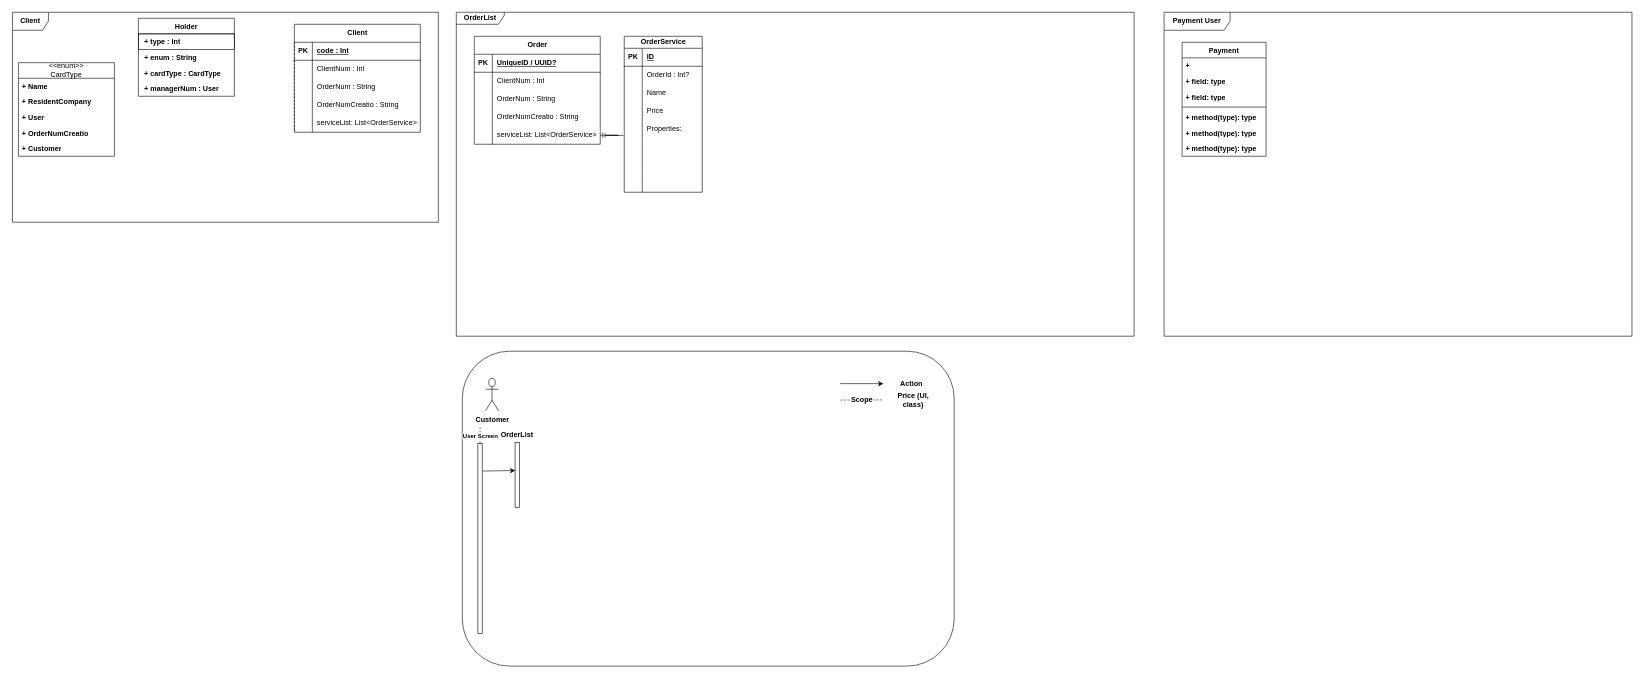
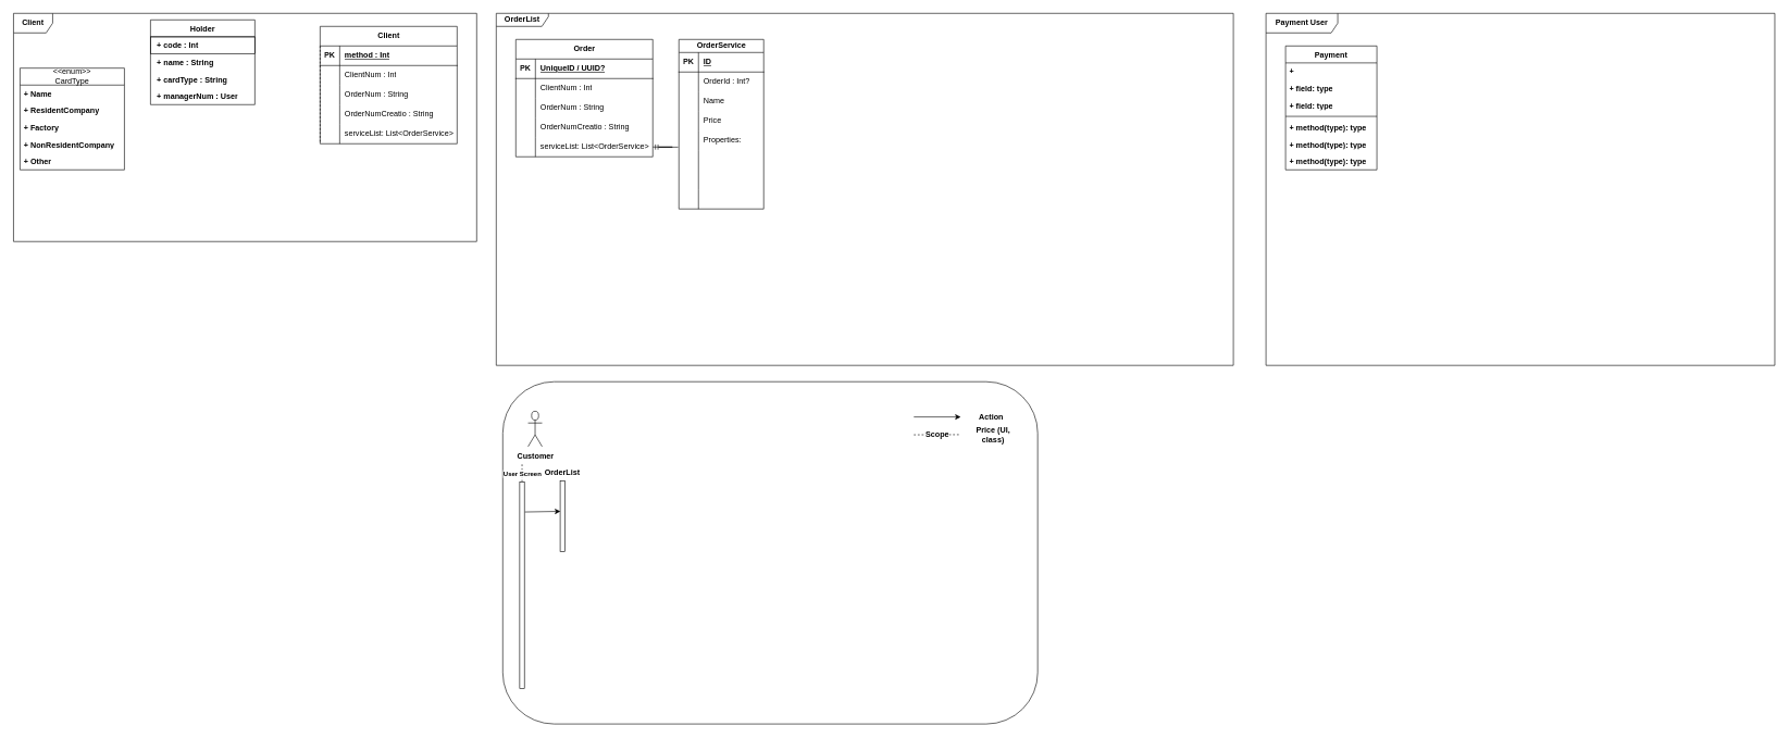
- <mxCell id="74" value="&lt;p style=&quot;margin: 0px 0px 0px 4px;&quot;&gt;+ type : Int&lt;/p&gt;&lt;div&gt;&lt;br&gt;&lt;/div&gt;" style="text;strokeColor=default;fillColor=none;align=left;verticalAlign=top;spacingLeft=4;spacingRight=4;overflow=hidden;rotatable=0;points=[[0,0.5],[1,0.5]];portConstraint=eastwest;whiteSpace=wrap;html=1;fontFamily=Helvetica;fontSize=12;fontColor=default;fontStyle=1;" vertex="1" parent="73"><mxGeometry y="26" width="160" height="26" as="geometry" /></mxCell>
+ <mxCell id="74" value="&lt;p style=&quot;margin: 0px 0px 0px 4px;&quot;&gt;+ code : Int&lt;/p&gt;&lt;div&gt;&lt;br&gt;&lt;/div&gt;" style="text;strokeColor=default;fillColor=none;align=left;verticalAlign=top;spacingLeft=4;spacingRight=4;overflow=hidden;rotatable=0;points=[[0,0.5],[1,0.5]];portConstraint=eastwest;whiteSpace=wrap;html=1;fontFamily=Helvetica;fontSize=12;fontColor=default;fontStyle=1;" vertex="1" parent="73"><mxGeometry y="26" width="160" height="26" as="geometry" /></mxCell>
- <mxCell id="81" value="code : Int" style="shape=partialRectangle;connectable=0;fillColor=none;top=0;left=0;bottom=0;right=0;align=left;spacingLeft=6;fontStyle=5;overflow=hidden;whiteSpace=wrap;html=1;" vertex="1" parent="79"><mxGeometry x="30" width="180" height="30" as="geometry"><mxRectangle width="180" height="30" as="alternateBounds" /></mxGeometry></mxCell>
+ <mxCell id="81" value="method : Int" style="shape=partialRectangle;connectable=0;fillColor=none;top=0;left=0;bottom=0;right=0;align=left;spacingLeft=6;fontStyle=5;overflow=hidden;whiteSpace=wrap;html=1;" vertex="1" parent="79"><mxGeometry x="30" width="180" height="30" as="geometry"><mxRectangle width="180" height="30" as="alternateBounds" /></mxGeometry></mxCell>
- <mxCell id="75" value="&lt;p style=&quot;margin: 0px 0px 0px 4px;&quot;&gt;&lt;span style=&quot;background-color: transparent; color: light-dark(rgb(0, 0, 0), rgb(255, 255, 255));&quot;&gt;+ enum : String&lt;/span&gt;&lt;/p&gt;&lt;div&gt;&lt;span style=&quot;background-color: transparent; color: light-dark(rgb(0, 0, 0), rgb(255, 255, 255));&quot;&gt;&lt;br&gt;&lt;/span&gt;&lt;/div&gt;" style="text;strokeColor=none;fillColor=none;align=left;verticalAlign=top;spacingLeft=4;spacingRight=4;overflow=hidden;rotatable=0;points=[[0,0.5],[1,0.5]];portConstraint=eastwest;whiteSpace=wrap;html=1;fontFamily=Helvetica;fontSize=12;fontColor=default;fontStyle=1;" vertex="1" parent="73"><mxGeometry y="52" width="160" height="26" as="geometry" /></mxCell>
+ <mxCell id="75" value="&lt;p style=&quot;margin: 0px 0px 0px 4px;&quot;&gt;&lt;span style=&quot;background-color: transparent; color: light-dark(rgb(0, 0, 0), rgb(255, 255, 255));&quot;&gt;+ name : String&lt;/span&gt;&lt;/p&gt;&lt;div&gt;&lt;span style=&quot;background-color: transparent; color: light-dark(rgb(0, 0, 0), rgb(255, 255, 255));&quot;&gt;&lt;br&gt;&lt;/span&gt;&lt;/div&gt;" style="text;strokeColor=none;fillColor=none;align=left;verticalAlign=top;spacingLeft=4;spacingRight=4;overflow=hidden;rotatable=0;points=[[0,0.5],[1,0.5]];portConstraint=eastwest;whiteSpace=wrap;html=1;fontFamily=Helvetica;fontSize=12;fontColor=default;fontStyle=1;" vertex="1" parent="73"><mxGeometry y="52" width="160" height="26" as="geometry" /></mxCell>
- <mxCell id="76" value="&lt;p style=&quot;margin: 0px 0px 0px 4px;&quot;&gt;+ cardType : CardType&lt;/p&gt;&lt;div&gt;&lt;br&gt;&lt;/div&gt;" style="text;strokeColor=none;fillColor=none;align=left;verticalAlign=top;spacingLeft=4;spacingRight=4;overflow=hidden;rotatable=0;points=[[0,0.5],[1,0.5]];portConstraint=eastwest;whiteSpace=wrap;html=1;fontFamily=Helvetica;fontSize=12;fontColor=default;fontStyle=1;" vertex="1" parent="73"><mxGeometry y="78" width="160" height="26" as="geometry" /></mxCell>
+ <mxCell id="76" value="&lt;p style=&quot;margin: 0px 0px 0px 4px;&quot;&gt;+ cardType : String&lt;/p&gt;&lt;div&gt;&lt;br&gt;&lt;/div&gt;" style="text;strokeColor=none;fillColor=none;align=left;verticalAlign=top;spacingLeft=4;spacingRight=4;overflow=hidden;rotatable=0;points=[[0,0.5],[1,0.5]];portConstraint=eastwest;whiteSpace=wrap;html=1;fontFamily=Helvetica;fontSize=12;fontColor=default;fontStyle=1;" vertex="1" parent="73"><mxGeometry y="78" width="160" height="26" as="geometry" /></mxCell>
- <mxCell id="70" value="+ User" style="text;strokeColor=none;fillColor=none;align=left;verticalAlign=top;spacingLeft=4;spacingRight=4;overflow=hidden;rotatable=0;points=[[0,0.5],[1,0.5]];portConstraint=eastwest;whiteSpace=wrap;html=1;fontFamily=Helvetica;fontSize=12;fontColor=default;fontStyle=1;" vertex="1" parent="67"><mxGeometry y="78" width="160" height="26" as="geometry" /></mxCell>
+ <mxCell id="70" value="+ Factory" style="text;strokeColor=none;fillColor=none;align=left;verticalAlign=top;spacingLeft=4;spacingRight=4;overflow=hidden;rotatable=0;points=[[0,0.5],[1,0.5]];portConstraint=eastwest;whiteSpace=wrap;html=1;fontFamily=Helvetica;fontSize=12;fontColor=default;fontStyle=1;" vertex="1" parent="67"><mxGeometry y="78" width="160" height="26" as="geometry" /></mxCell>
- <mxCell id="71" value="+ OrderNumCreatio" style="text;strokeColor=none;fillColor=none;align=left;verticalAlign=top;spacingLeft=4;spacingRight=4;overflow=hidden;rotatable=0;points=[[0,0.5],[1,0.5]];portConstraint=eastwest;whiteSpace=wrap;html=1;fontFamily=Helvetica;fontSize=12;fontColor=default;fontStyle=1;" vertex="1" parent="67"><mxGeometry y="104" width="160" height="26" as="geometry" /></mxCell>
+ <mxCell id="71" value="+ NonResidentCompany" style="text;strokeColor=none;fillColor=none;align=left;verticalAlign=top;spacingLeft=4;spacingRight=4;overflow=hidden;rotatable=0;points=[[0,0.5],[1,0.5]];portConstraint=eastwest;whiteSpace=wrap;html=1;fontFamily=Helvetica;fontSize=12;fontColor=default;fontStyle=1;" vertex="1" parent="67"><mxGeometry y="104" width="160" height="26" as="geometry" /></mxCell>
- <mxCell id="72" value="+ Customer" style="text;strokeColor=none;fillColor=none;align=left;verticalAlign=top;spacingLeft=4;spacingRight=4;overflow=hidden;rotatable=0;points=[[0,0.5],[1,0.5]];portConstraint=eastwest;whiteSpace=wrap;html=1;fontFamily=Helvetica;fontSize=12;fontColor=default;fontStyle=1;" vertex="1" parent="67"><mxGeometry y="130" width="160" height="26" as="geometry" /></mxCell>
+ <mxCell id="72" value="+ Other" style="text;strokeColor=none;fillColor=none;align=left;verticalAlign=top;spacingLeft=4;spacingRight=4;overflow=hidden;rotatable=0;points=[[0,0.5],[1,0.5]];portConstraint=eastwest;whiteSpace=wrap;html=1;fontFamily=Helvetica;fontSize=12;fontColor=default;fontStyle=1;" vertex="1" parent="67"><mxGeometry y="130" width="160" height="26" as="geometry" /></mxCell>
